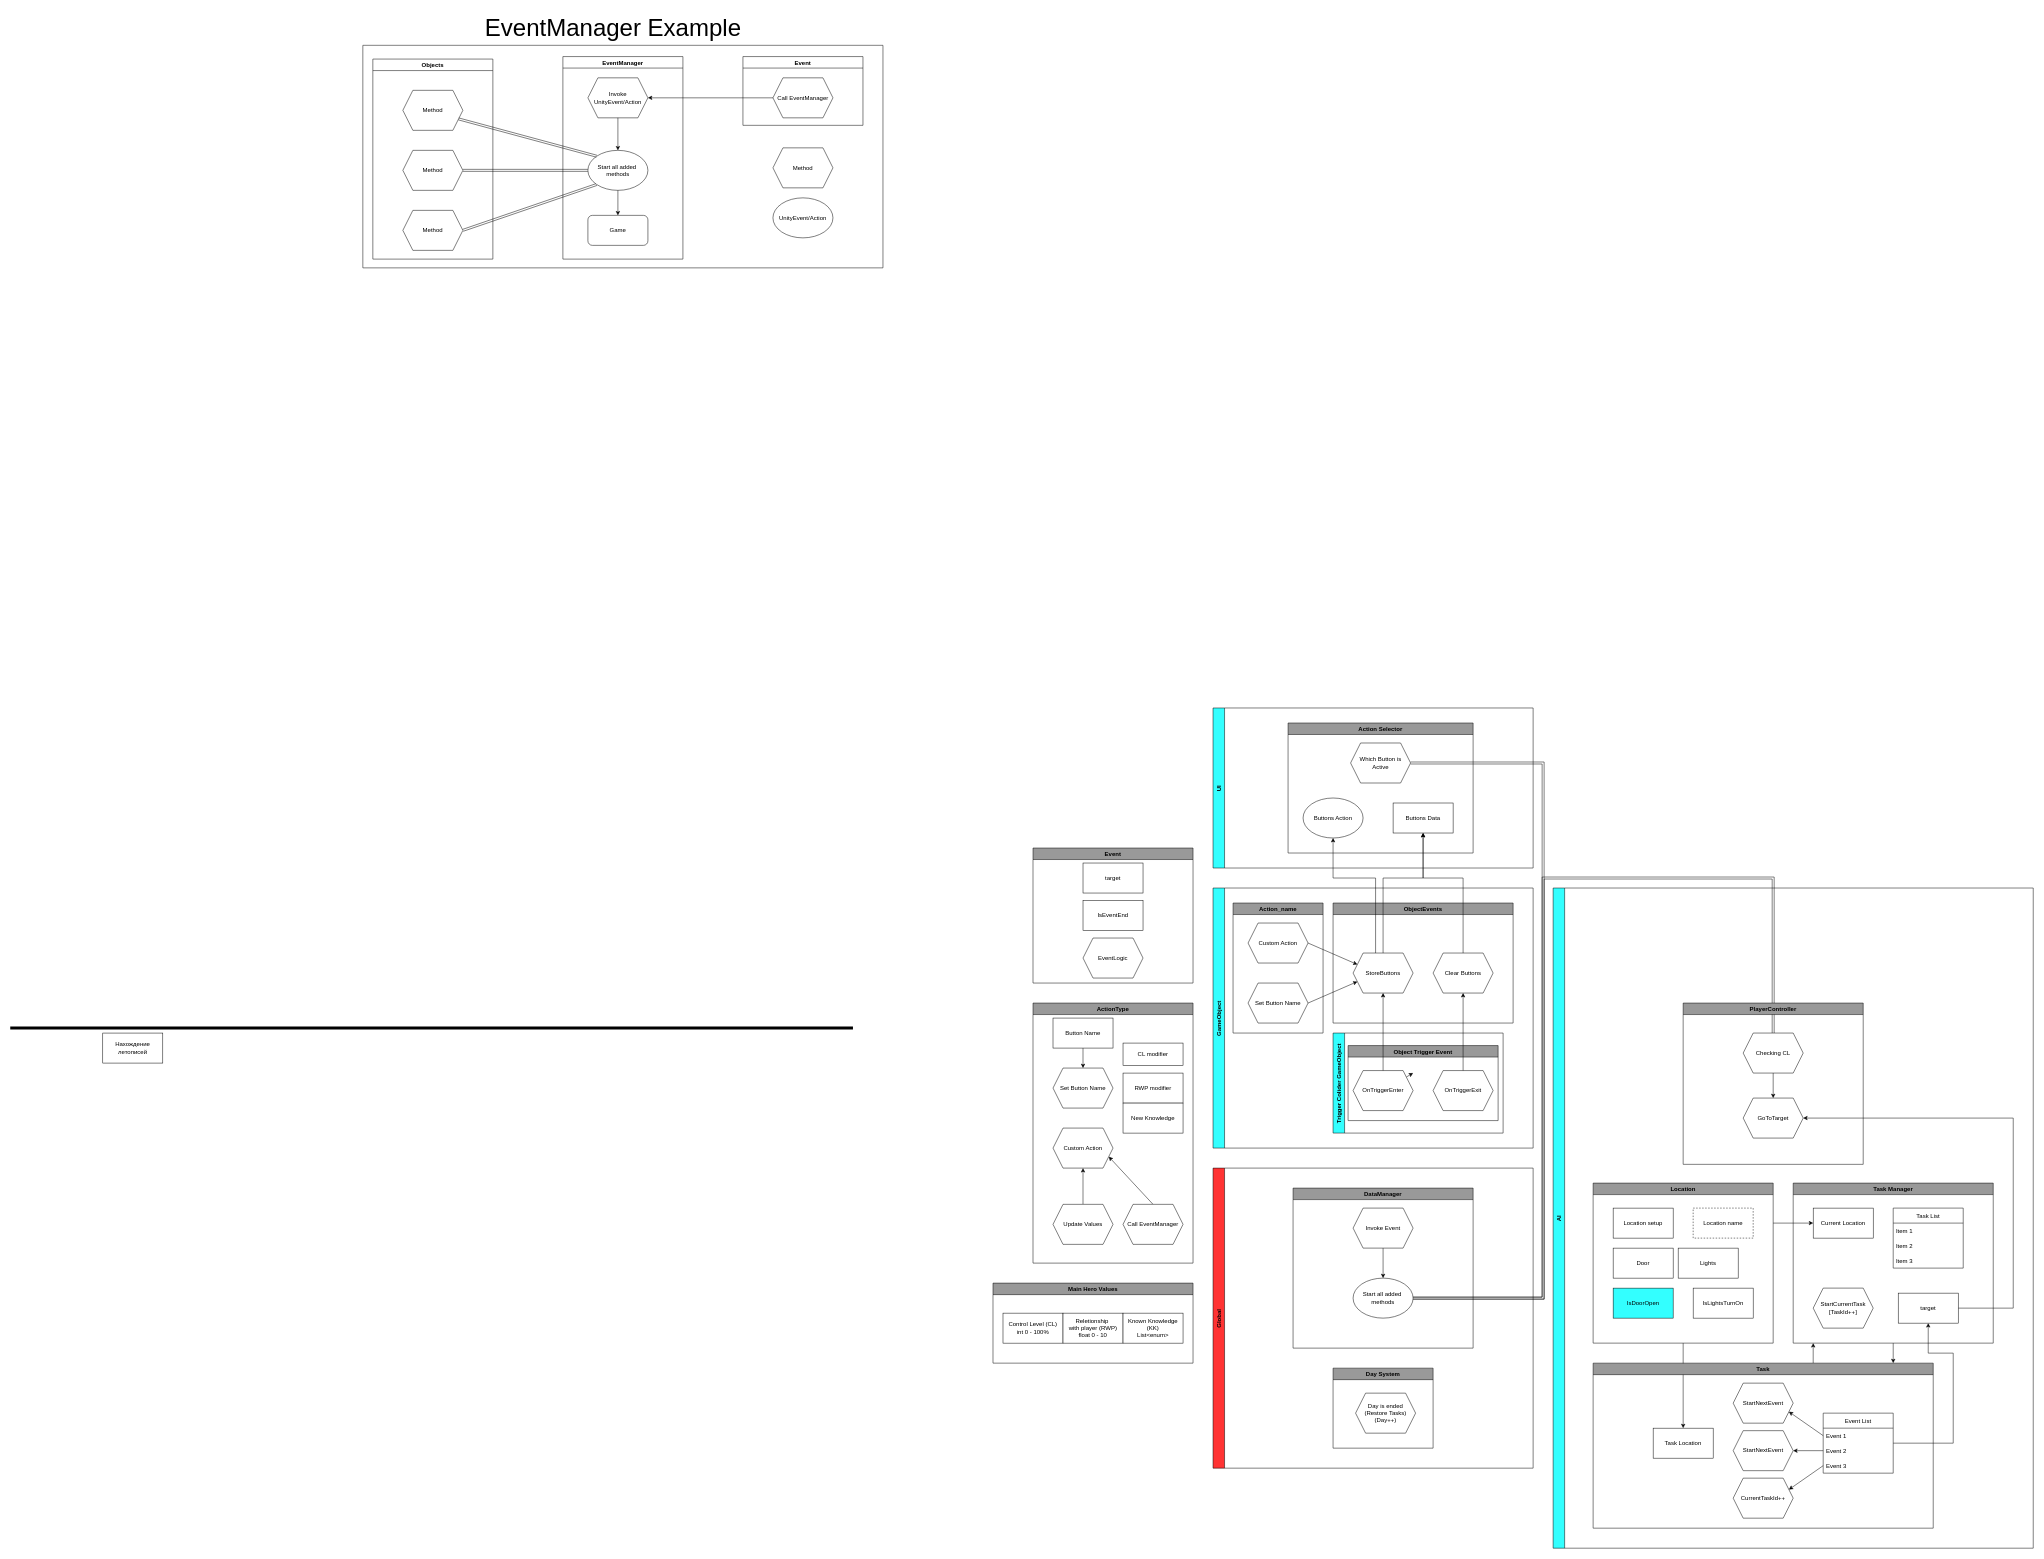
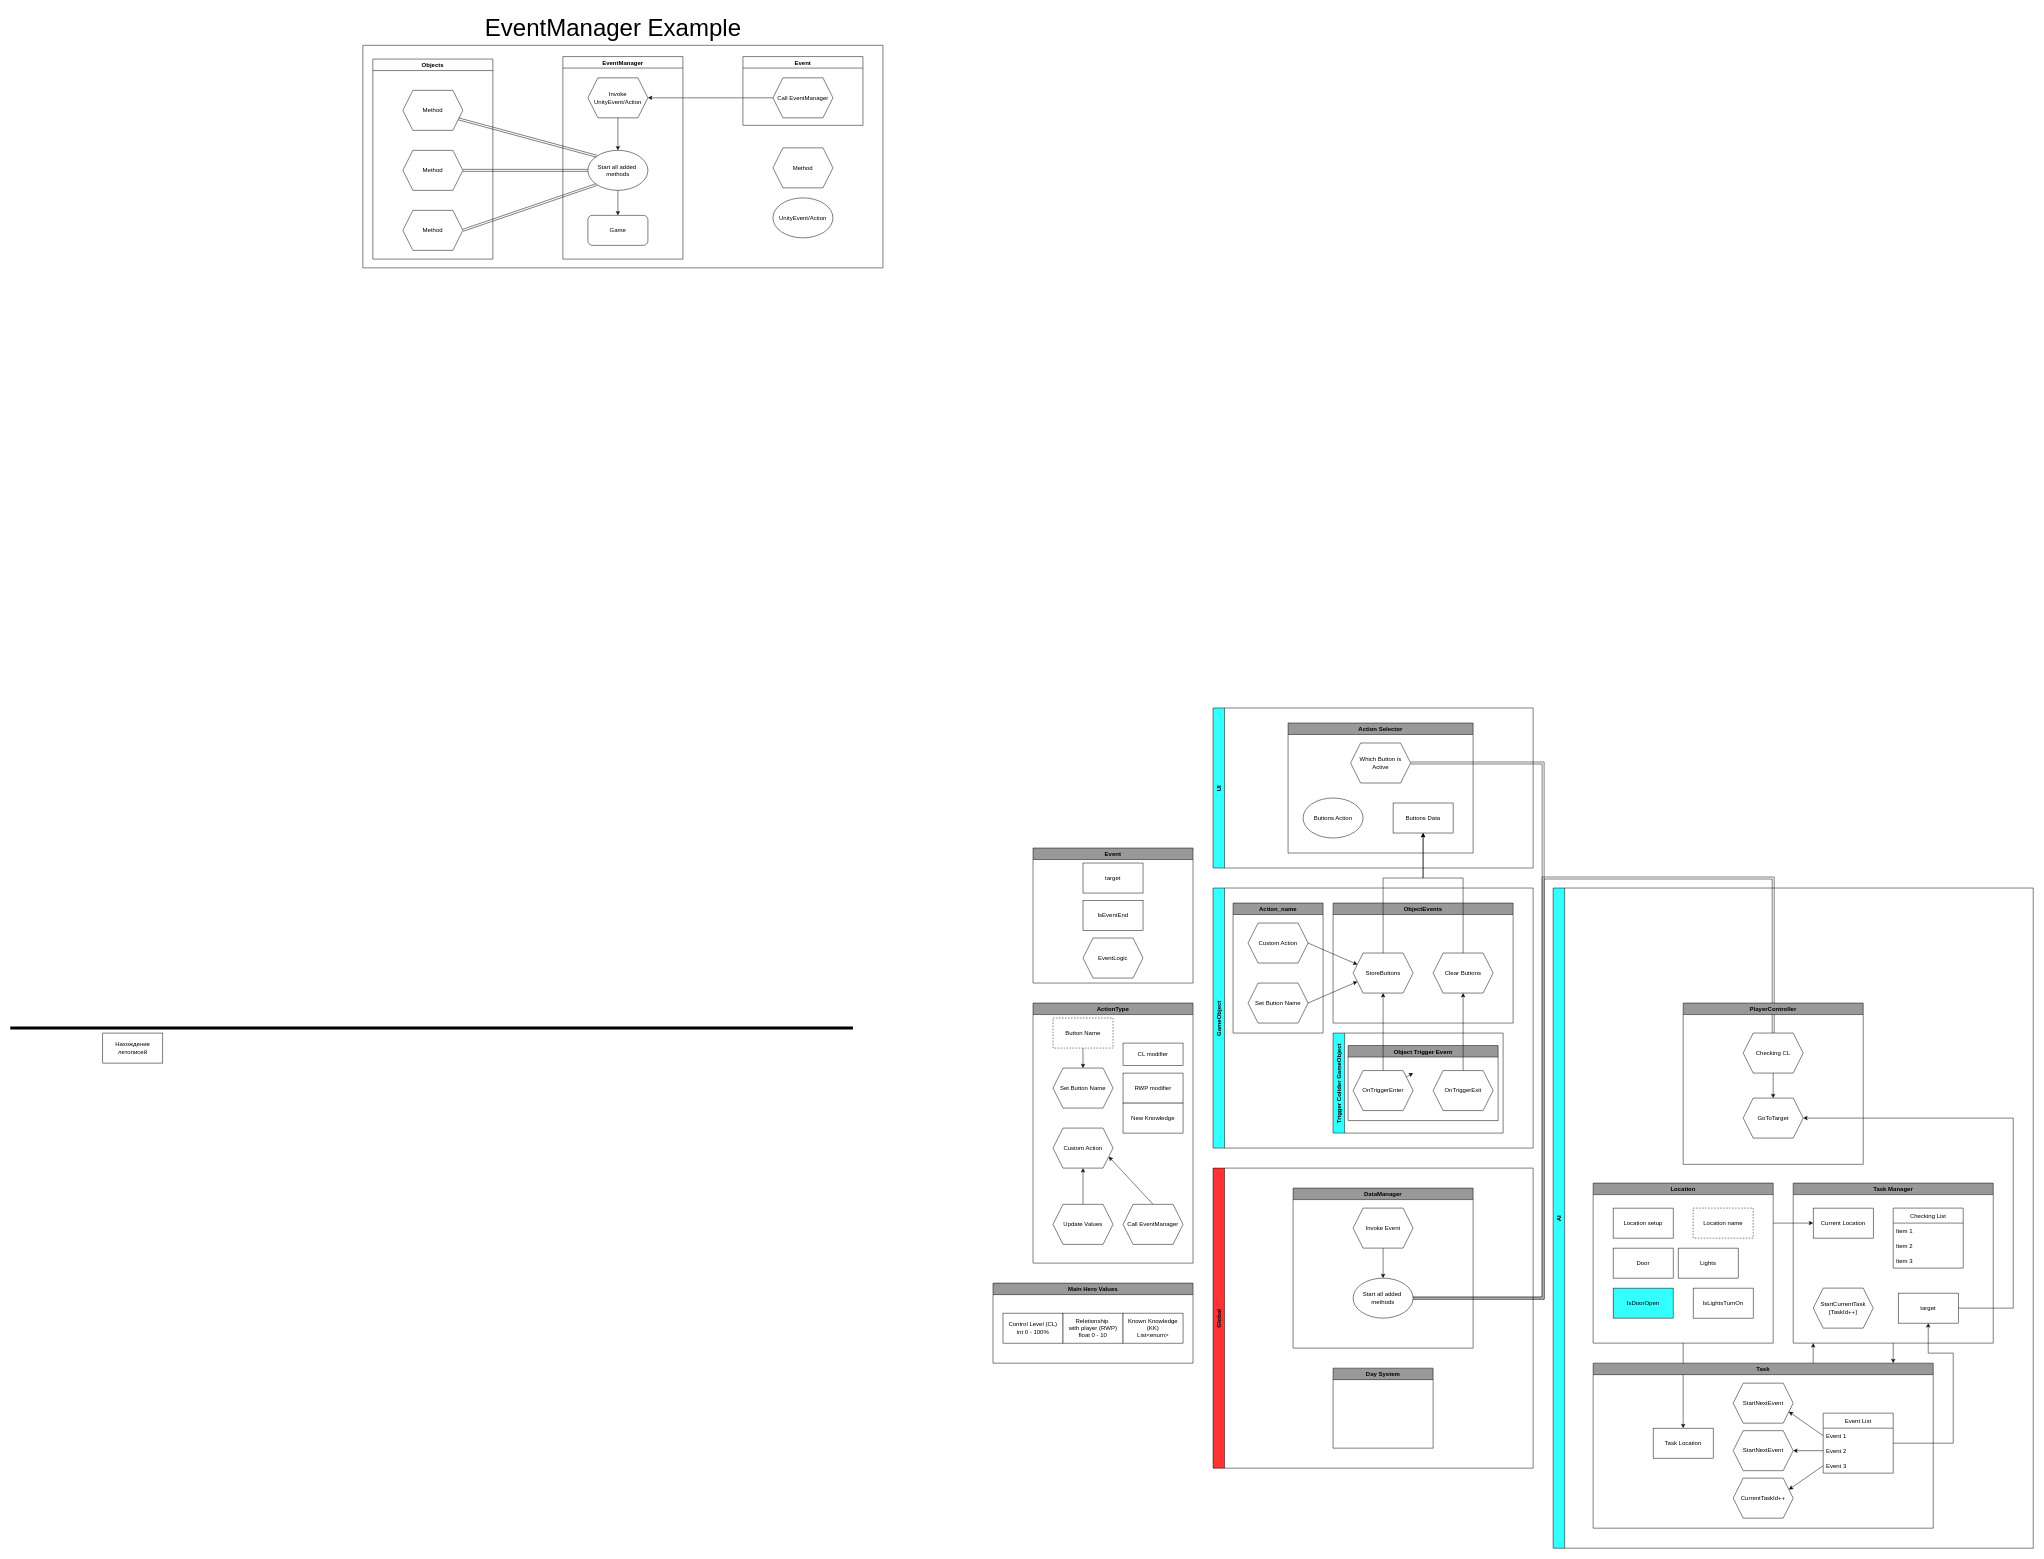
- <mxCell id="62" style="edgeStyle=elbowEdgeStyle;rounded=0;orthogonalLoop=1;jettySize=auto;html=1;exitX=0.375;exitY=0;exitDx=0;exitDy=0;entryX=0.5;entryY=1;entryDx=0;entryDy=0;elbow=vertical;" parent="1" source="41" target="59" edge="1"><mxGeometry relative="1" as="geometry"><Array as="points"><mxPoint x="2695" y="1755" /></Array></mxGeometry></mxCell>
- <mxCell id="37" value="Button Name" style="rounded=0;whiteSpace=wrap;html=1;" parent="27" vertex="1"><mxGeometry x="40" y="30" width="120" height="60" as="geometry" /></mxCell>
+ <mxCell id="37" value="Button Name" style="rounded=0;whiteSpace=wrap;html=1;dashed=1;" parent="27" vertex="1"><mxGeometry x="40" y="30" width="120" height="60" as="geometry" /></mxCell>
- <mxCell id="83" value="Task List" style="swimlane;fontStyle=0;childLayout=stackLayout;horizontal=1;startSize=30;horizontalStack=0;resizeParent=1;resizeParentMax=0;resizeLast=0;collapsible=1;marginBottom=0;" parent="70" vertex="1"><mxGeometry x="680" y="640" width="140" height="120" as="geometry" /></mxCell>
+ <mxCell id="83" value="Checking List" style="swimlane;fontStyle=0;childLayout=stackLayout;horizontal=1;startSize=30;horizontalStack=0;resizeParent=1;resizeParentMax=0;resizeLast=0;collapsible=1;marginBottom=0;" parent="70" vertex="1"><mxGeometry x="680" y="640" width="140" height="120" as="geometry" /></mxCell>
- <mxCell id="107" value="Day is ended&lt;br&gt;(Restore Tasks)&lt;br&gt;(Day++)" style="shape=hexagon;perimeter=hexagonPerimeter2;whiteSpace=wrap;html=1;fixedSize=1;fillColor=none;" parent="106" vertex="1"><mxGeometry x="45" y="50" width="120" height="80" as="geometry" /></mxCell>
